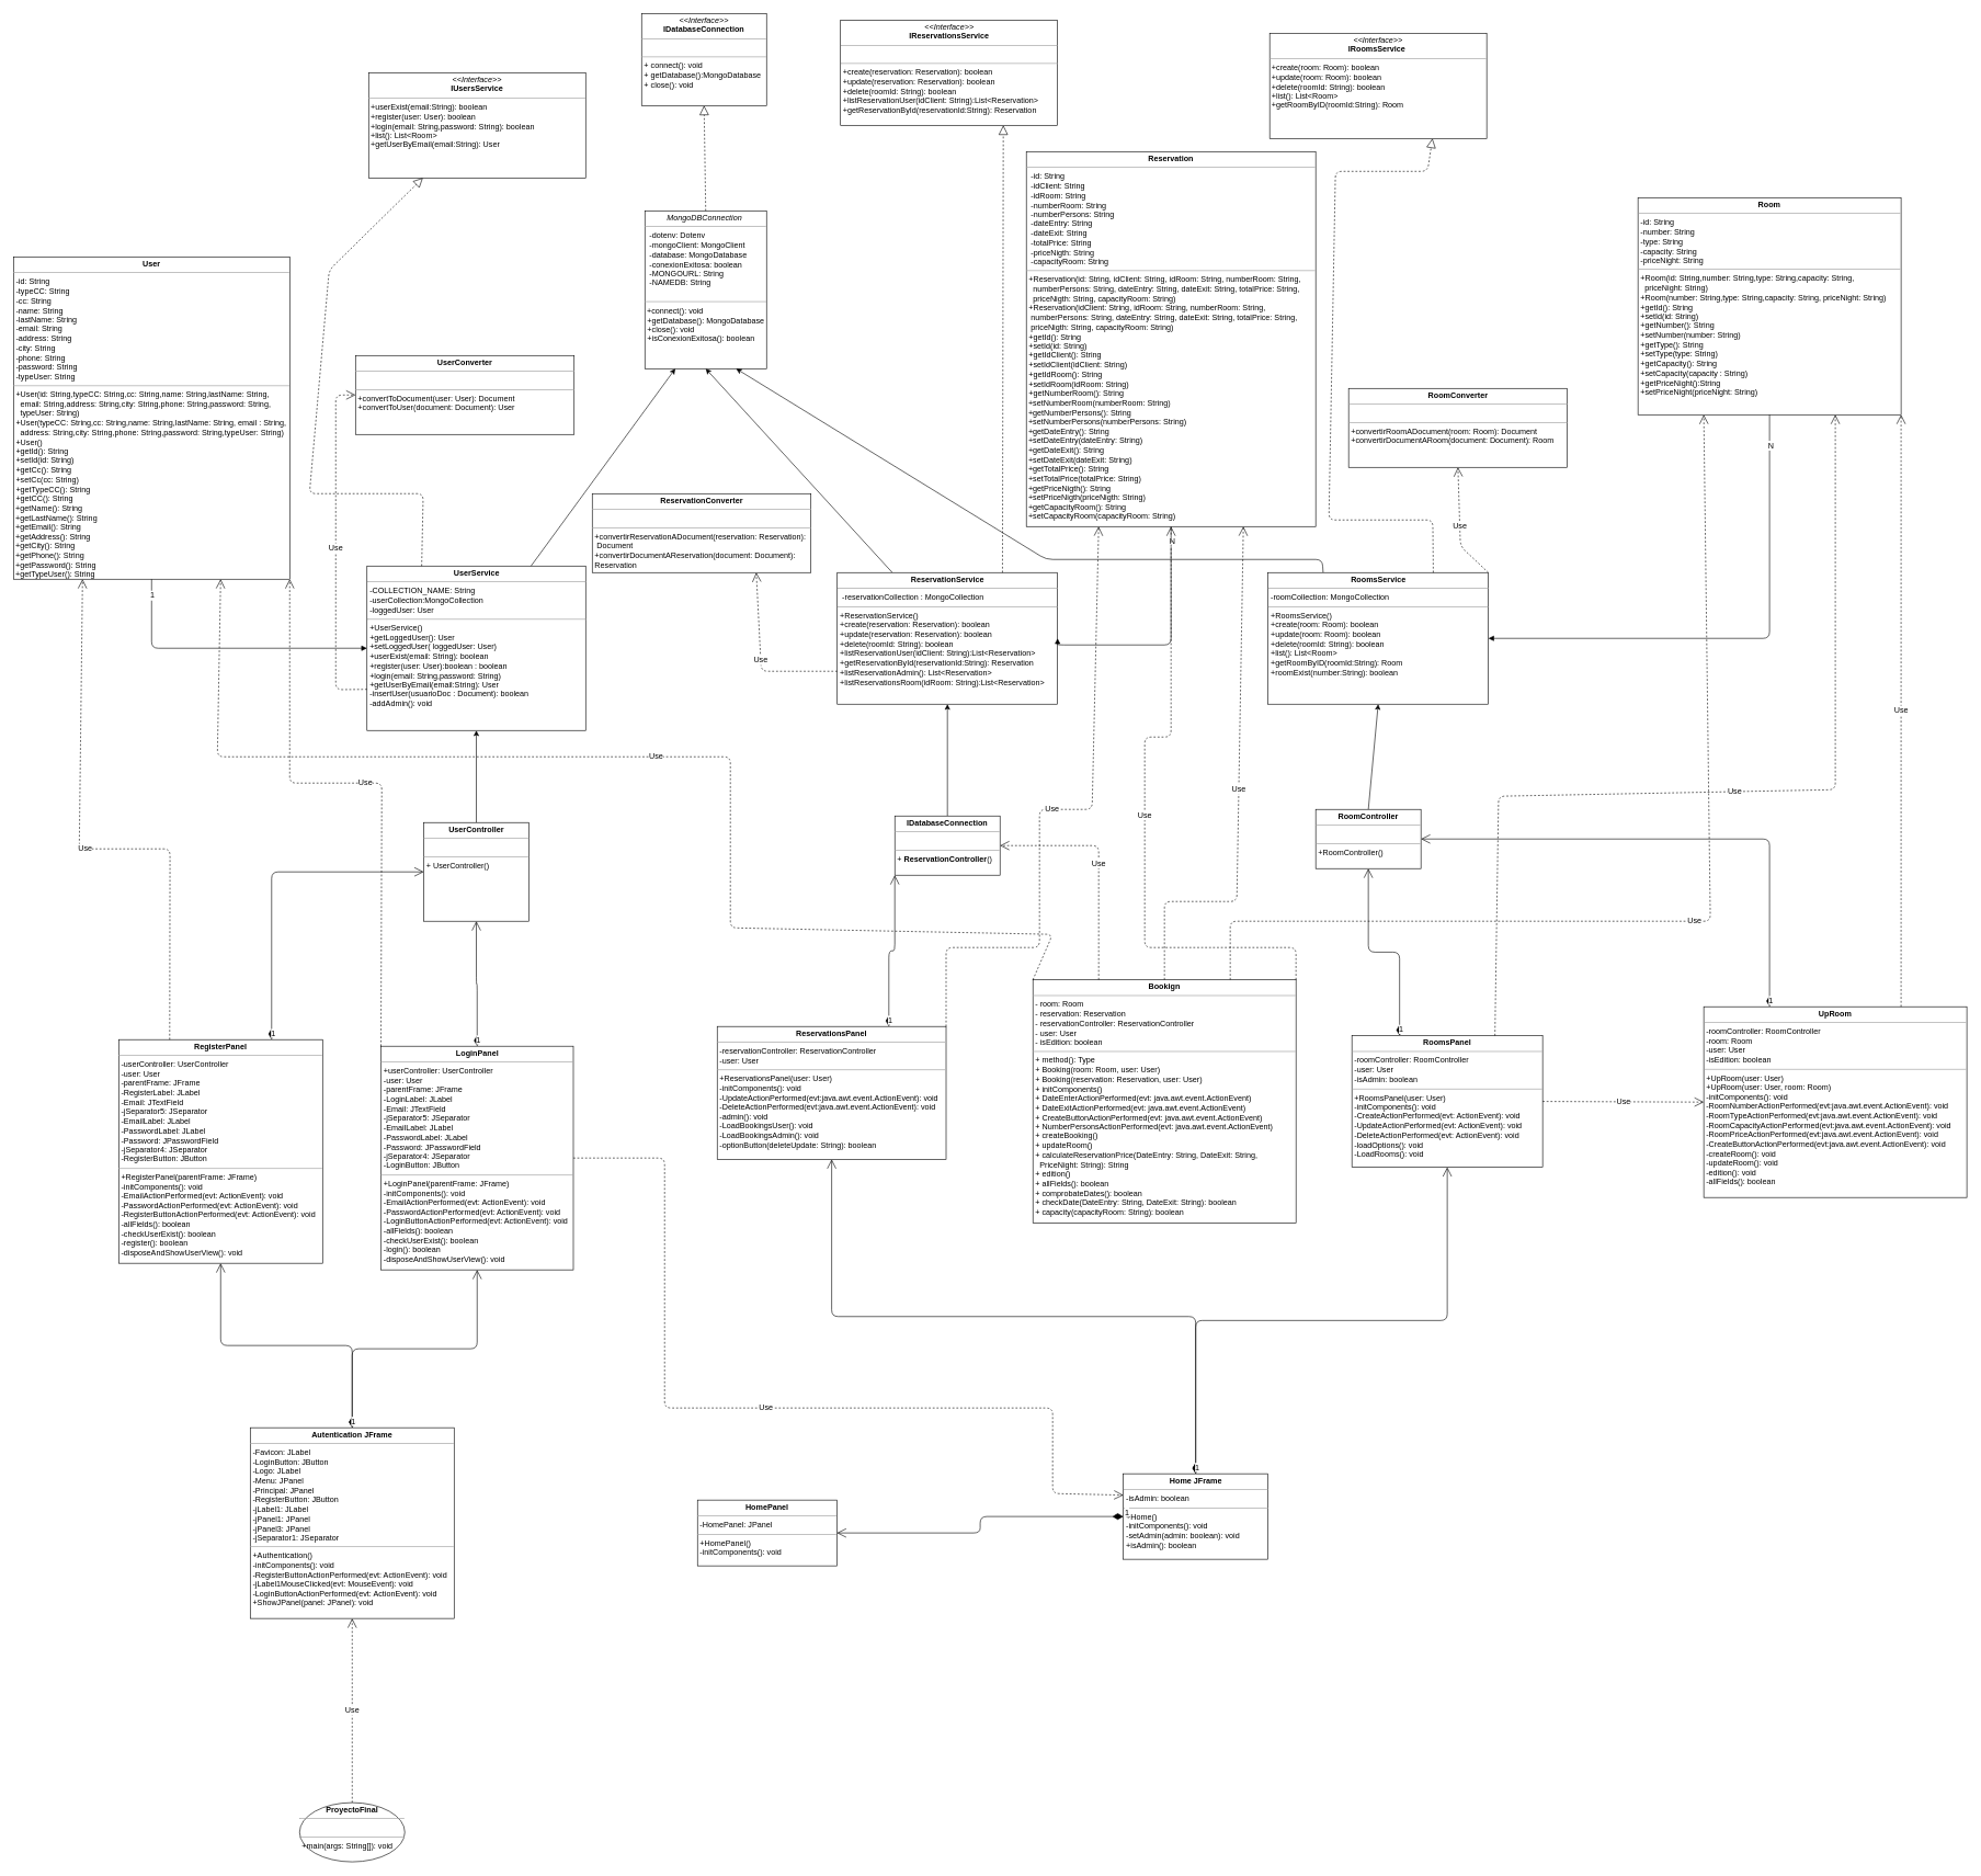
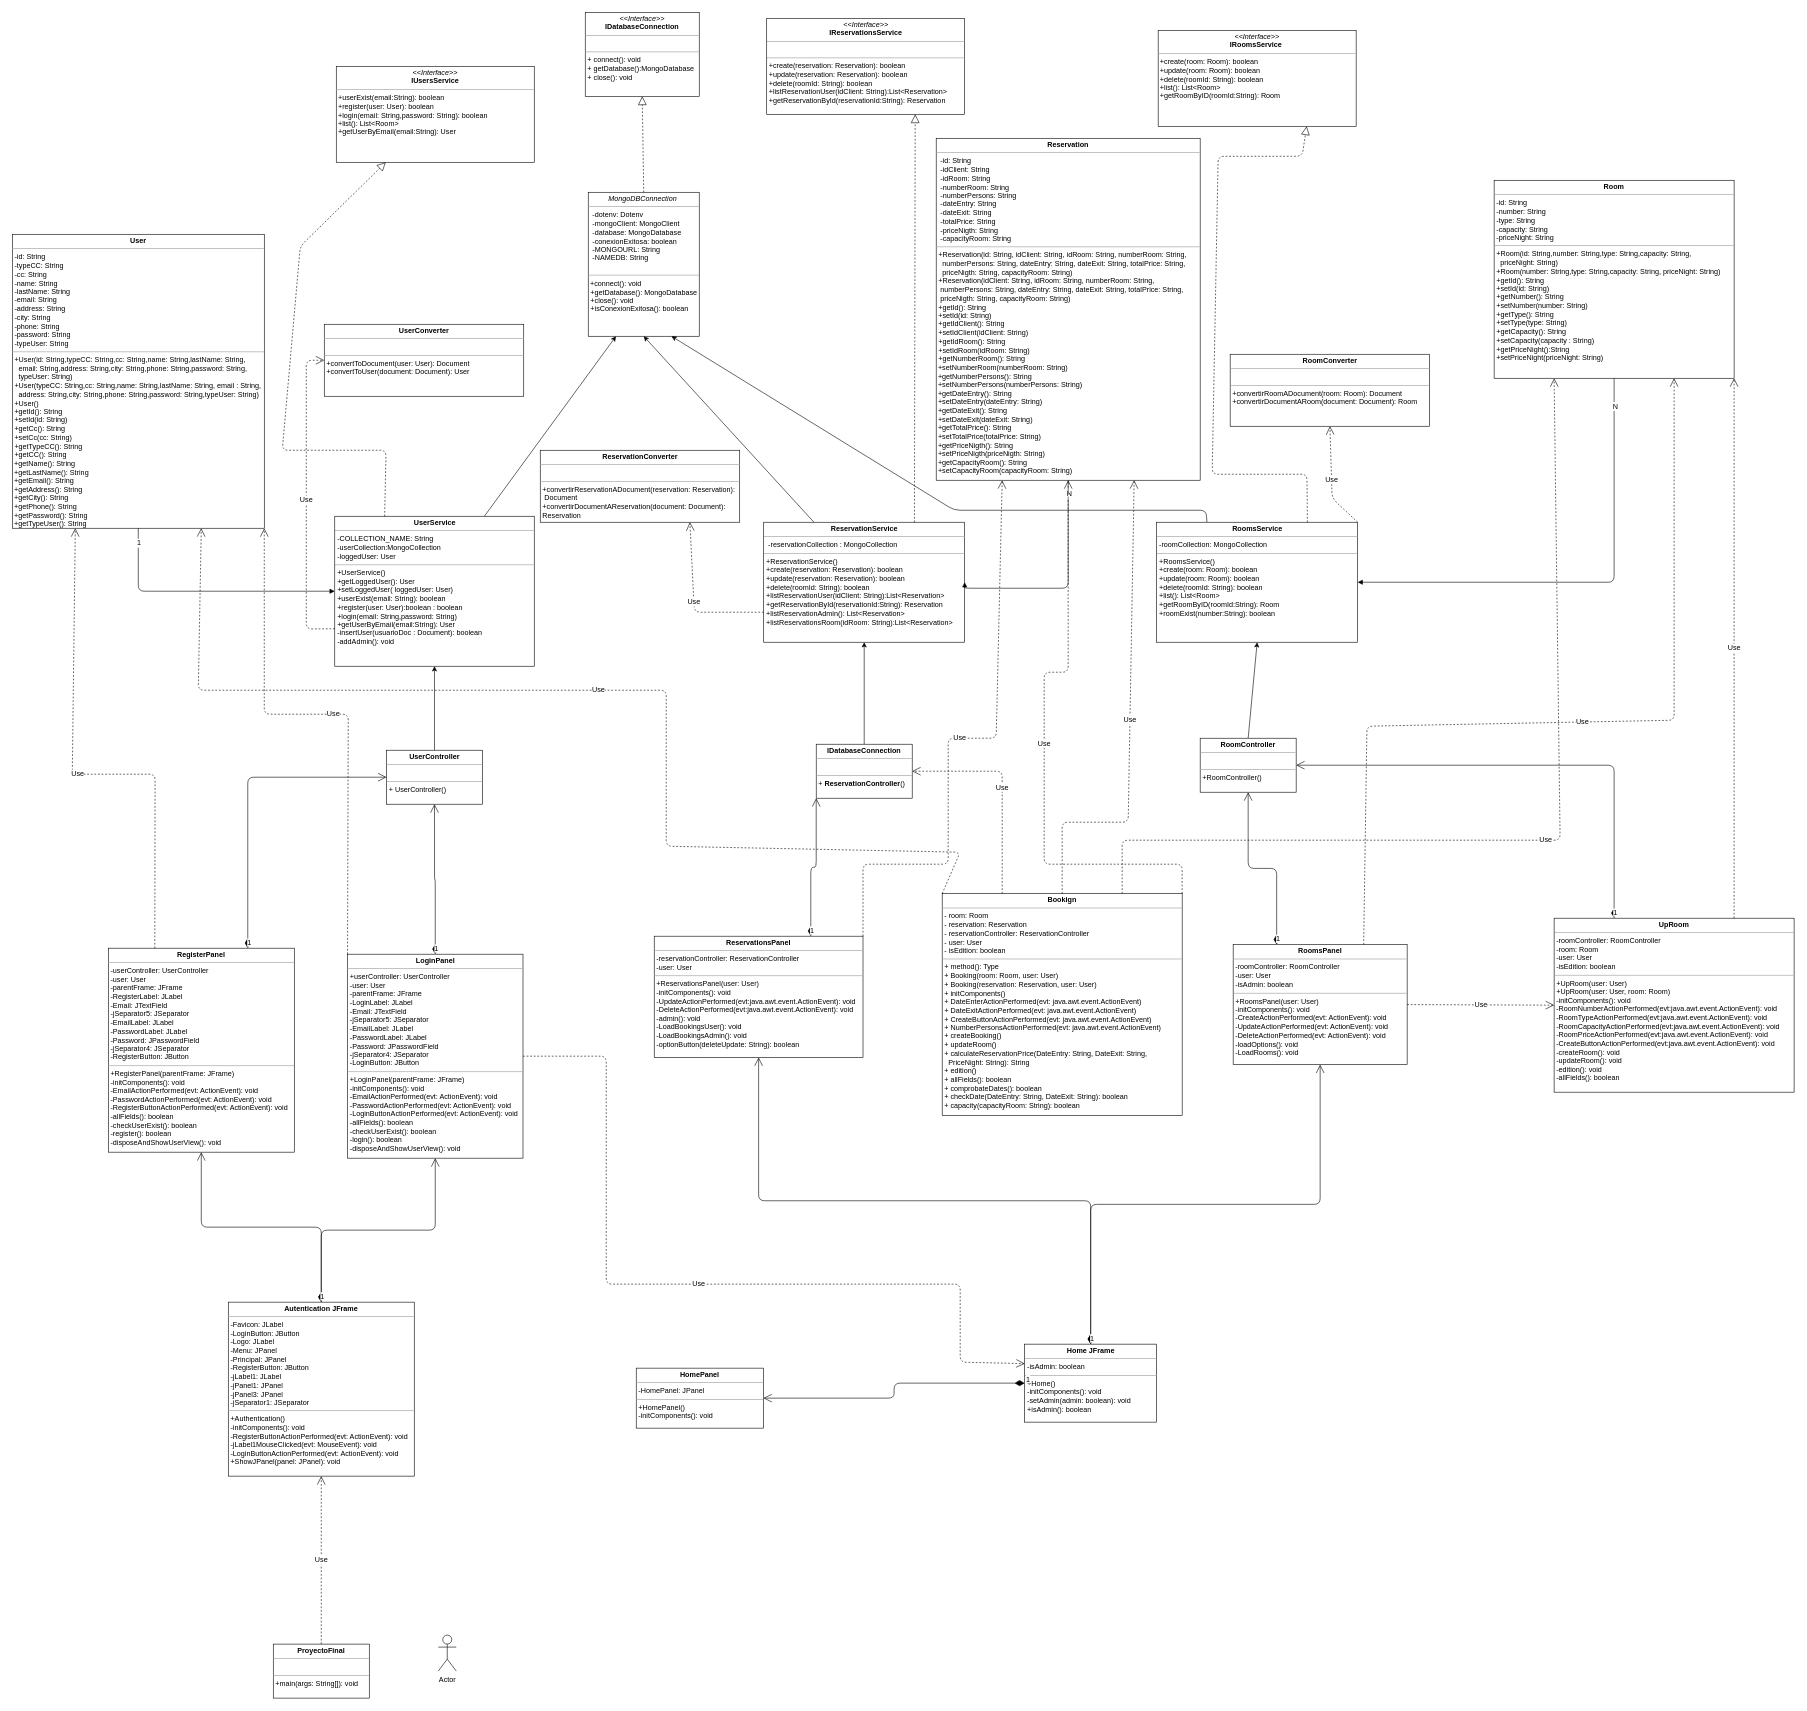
- <mxCell id="35" value="&lt;p style=&quot;margin:0px;margin-top:4px;text-align:center;&quot;&gt;&lt;b&gt;UserController&lt;/b&gt;&lt;/p&gt;&lt;hr size=&quot;1&quot;&gt;&lt;p style=&quot;margin:0px;margin-left:4px;&quot;&gt;&lt;br&gt;&lt;/p&gt;&lt;hr size=&quot;1&quot;&gt;&lt;p style=&quot;margin:0px;margin-left:4px;&quot;&gt;+ UserController()&lt;/p&gt;" style="verticalAlign=top;align=left;overflow=fill;fontSize=12;fontFamily=Helvetica;html=1;rounded=0;strokeColor=default;fontColor=default;fillColor=default;" vertex="1" parent="1"><mxGeometry x="643.75" y="1250" width="160" height="150" as="geometry" /></mxCell>
+ <mxCell id="35" value="&lt;p style=&quot;margin:0px;margin-top:4px;text-align:center;&quot;&gt;&lt;b&gt;UserController&lt;/b&gt;&lt;/p&gt;&lt;hr size=&quot;1&quot;&gt;&lt;p style=&quot;margin:0px;margin-left:4px;&quot;&gt;&lt;br&gt;&lt;/p&gt;&lt;hr size=&quot;1&quot;&gt;&lt;p style=&quot;margin:0px;margin-left:4px;&quot;&gt;+ UserController()&lt;/p&gt;" style="verticalAlign=top;align=left;overflow=fill;fontSize=12;fontFamily=Helvetica;html=1;rounded=0;strokeColor=default;fontColor=default;fillColor=default;" vertex="1" parent="1"><mxGeometry x="643.75" y="1250" width="160" height="90" as="geometry" /></mxCell>
+ <mxCell id="73" value="Actor" style="shape=umlActor;verticalLabelPosition=bottom;verticalAlign=top;html=1;rounded=0;strokeColor=default;fontFamily=Helvetica;fontSize=12;fontColor=default;fillColor=default;" vertex="1" parent="1"><mxGeometry x="730" y="2725" width="30" height="60" as="geometry" /></mxCell>
- <mxCell id="71" value="&lt;p style=&quot;margin:0px;margin-top:4px;text-align:center;&quot;&gt;&lt;b&gt;ProyectoFinal&lt;/b&gt;&lt;br&gt;&lt;/p&gt;&lt;hr size=&quot;1&quot;&gt;&lt;p style=&quot;margin:0px;margin-left:4px;&quot;&gt;&lt;br&gt;&lt;/p&gt;&lt;hr size=&quot;1&quot;&gt;&lt;p style=&quot;margin:0px;margin-left:4px;&quot;&gt;+main(args: String[]): void&lt;/p&gt;" style="ellipse;verticalAlign=top;align=left;overflow=fill;fontSize=12;fontFamily=Helvetica;html=1;strokeColor=default;fontColor=default;fillColor=default;" vertex="1" parent="1"><mxGeometry x="455" y="2740" width="160" height="90" as="geometry" /></mxCell>
+ <mxCell id="71" value="&lt;p style=&quot;margin:0px;margin-top:4px;text-align:center;&quot;&gt;&lt;b&gt;ProyectoFinal&lt;/b&gt;&lt;br&gt;&lt;/p&gt;&lt;hr size=&quot;1&quot;&gt;&lt;p style=&quot;margin:0px;margin-left:4px;&quot;&gt;&lt;br&gt;&lt;/p&gt;&lt;hr size=&quot;1&quot;&gt;&lt;p style=&quot;margin:0px;margin-left:4px;&quot;&gt;+main(args: String[]): void&lt;/p&gt;" style="verticalAlign=top;align=left;overflow=fill;fontSize=12;fontFamily=Helvetica;html=1;rounded=0;strokeColor=default;fontColor=default;fillColor=default;" vertex="1" parent="1"><mxGeometry x="455" y="2740" width="160" height="90" as="geometry" /></mxCell>
